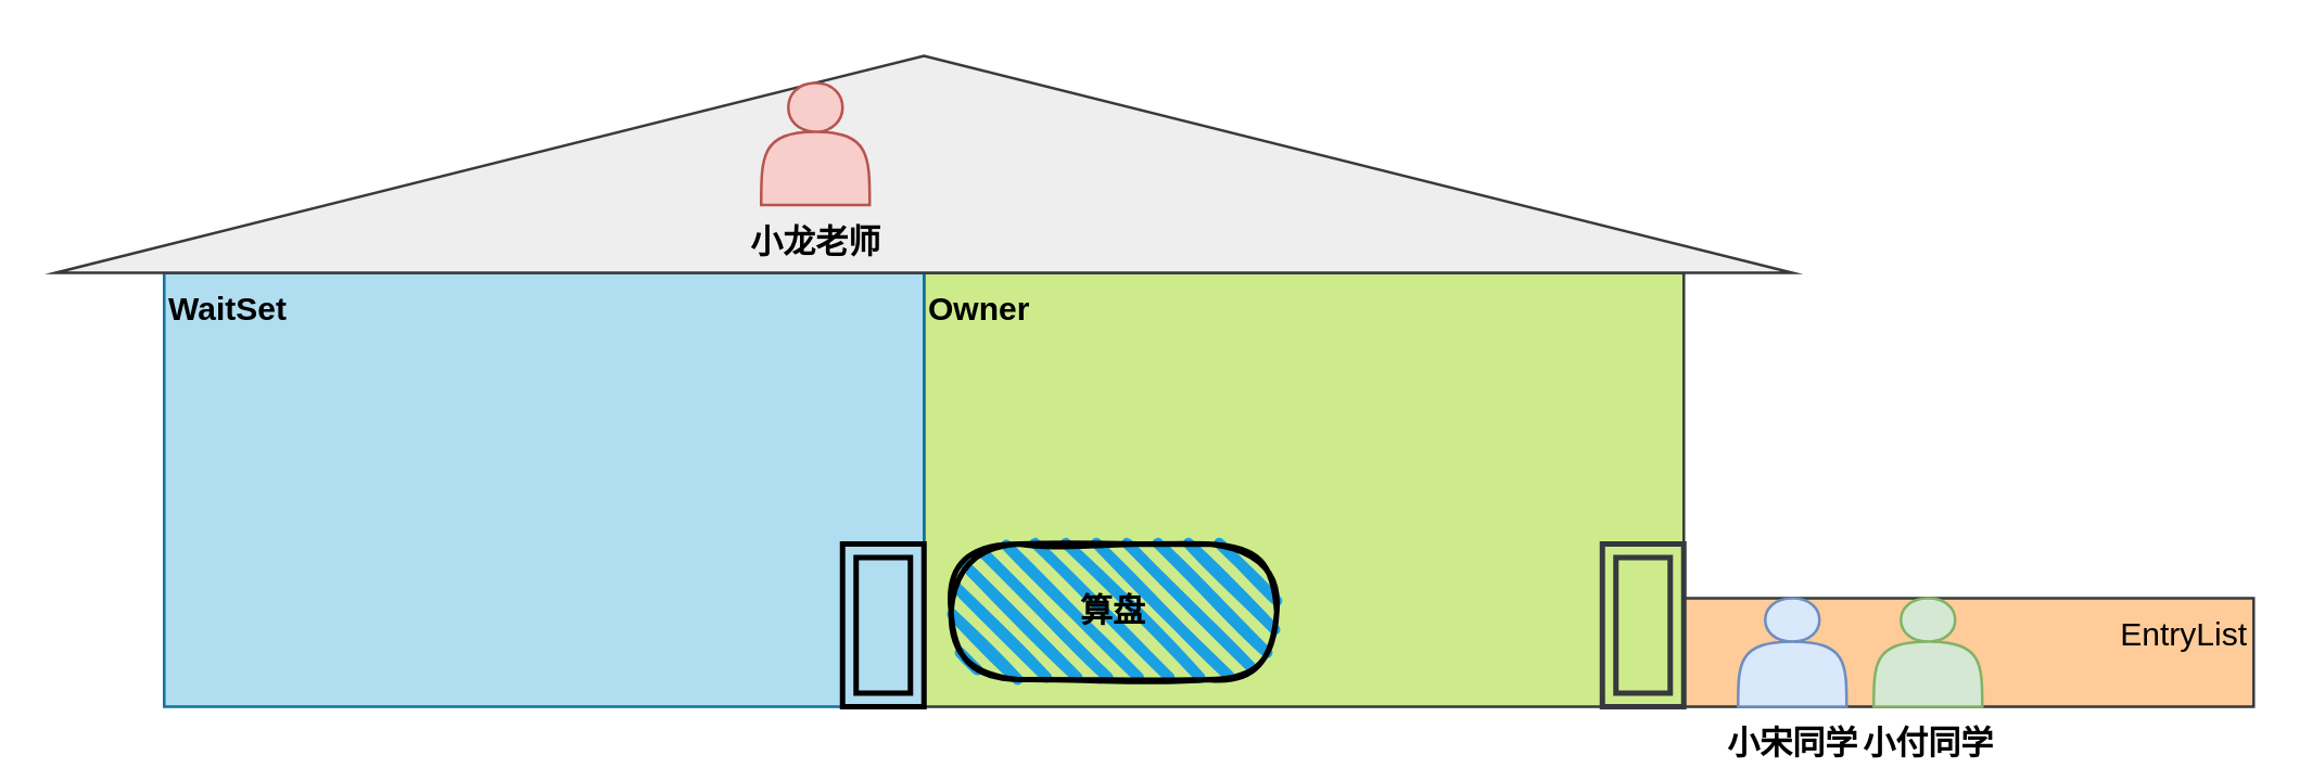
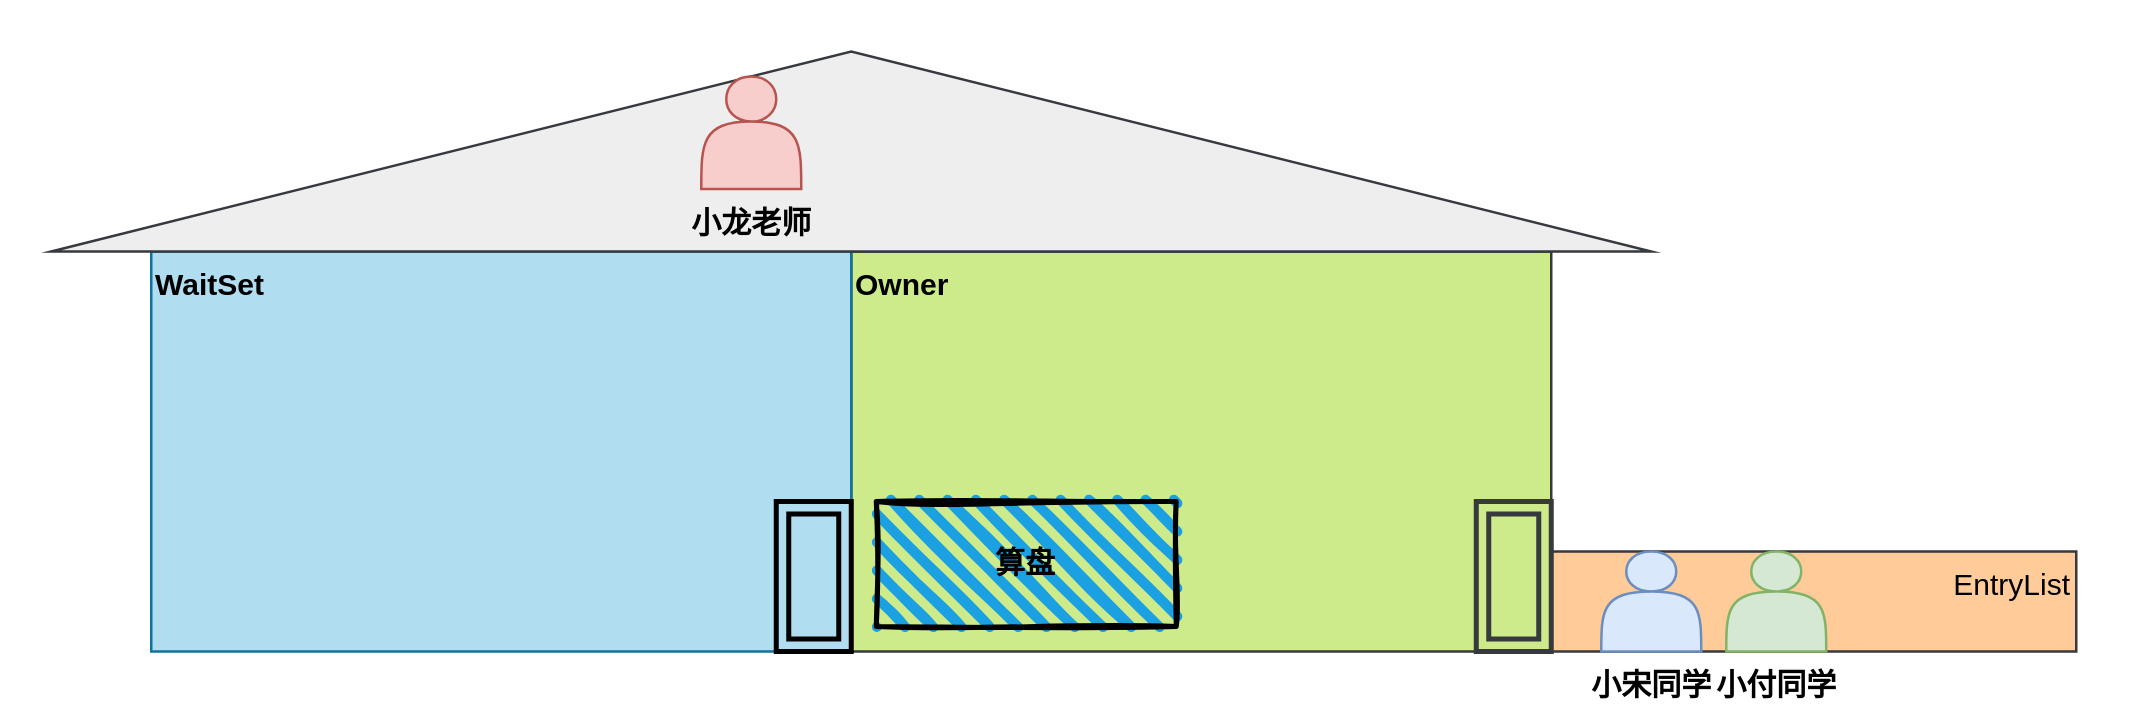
- <mxCell id="6" value="算盘" style="rounded=1;whiteSpace=wrap;html=1;strokeWidth=2;fillWeight=4;hachureGap=8;hachureAngle=45;fillColor=#1ba1e2;sketch=1;align=center;arcSize=50;verticalAlign=middle;fontStyle=1;labelPosition=center;verticalLabelPosition=middle;" parent="1" vertex="1"><mxGeometry x="350" y="200" width="120" height="50" as="geometry" /></mxCell>
+ <mxCell id="6" value="算盘" style="whiteSpace=wrap;html=1;strokeWidth=2;fillWeight=4;hachureGap=8;hachureAngle=45;fillColor=#1ba1e2;sketch=1;align=center;arcSize=50;verticalAlign=middle;fontStyle=1;labelPosition=center;verticalLabelPosition=middle;rounded=0;" parent="1" vertex="1"><mxGeometry x="350" y="200" width="120" height="50" as="geometry" /></mxCell>
